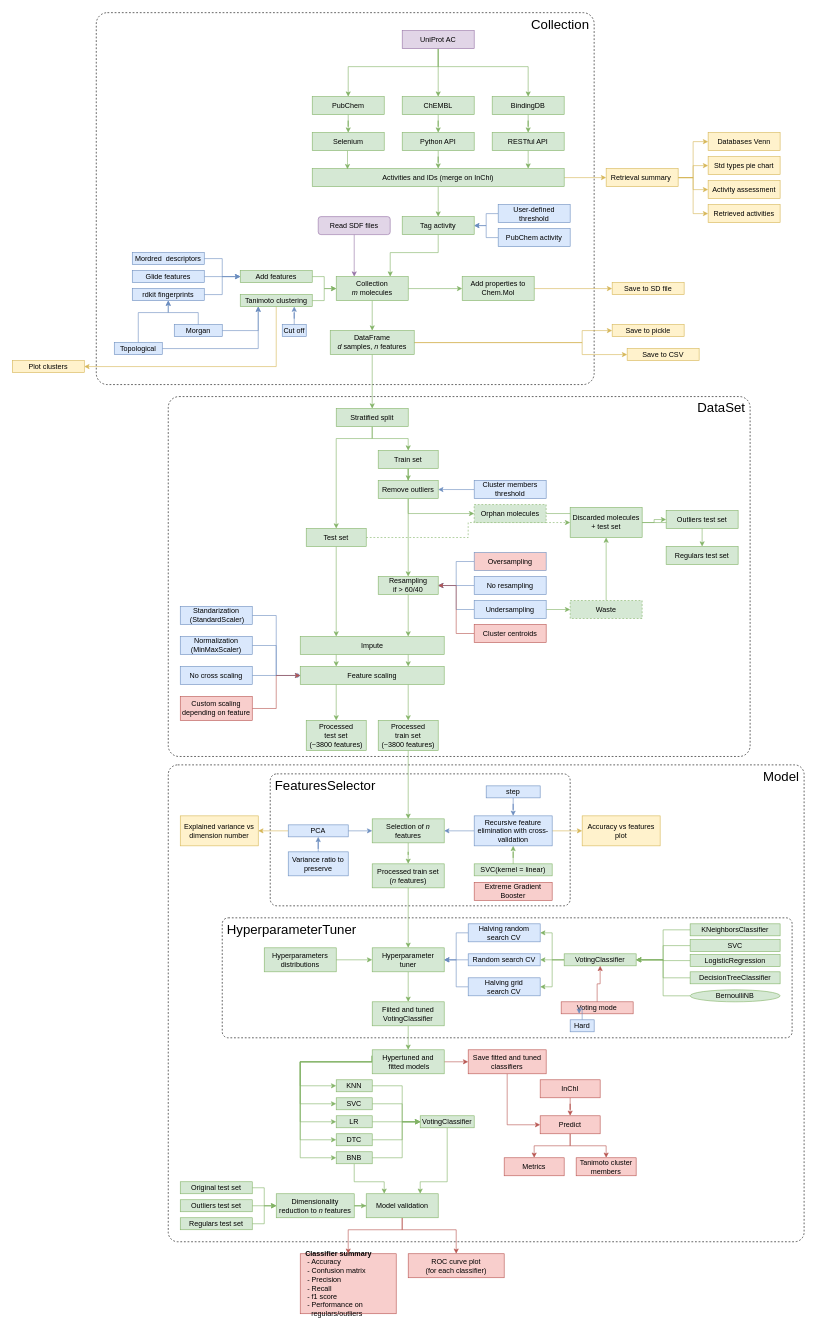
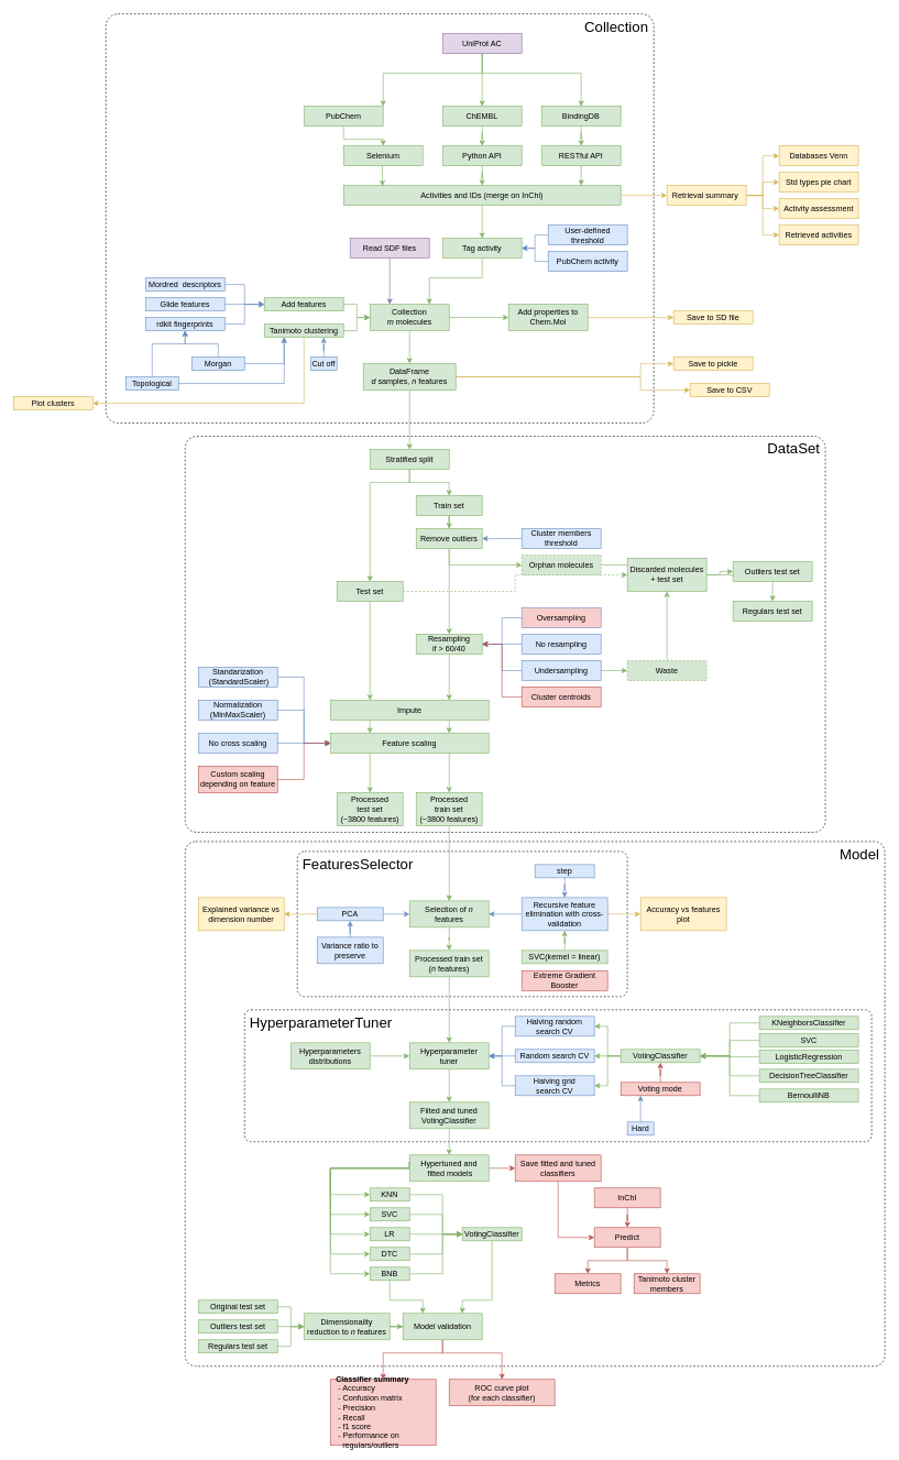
- <mxCell id="72" value="PubChem" style="whiteSpace=wrap;html=1;fillColor=#d5e8d4;strokeColor=#82b366;" parent="1" vertex="1"><mxGeometry x="520" y="160" width="120" height="30" as="geometry" /></mxCell>
+ <mxCell id="72" value="PubChem" style="whiteSpace=wrap;html=1;fillColor=#d5e8d4;strokeColor=#82b366;" parent="1" vertex="1"><mxGeometry x="460" y="160" width="120" height="30" as="geometry" /></mxCell>
- <mxCell id="8" value="Read SDF files" style="whiteSpace=wrap;html=1;fillColor=#e1d5e7;strokeColor=#9673a6;rounded=1;" parent="1" vertex="1"><mxGeometry x="530" y="360" width="120" height="30" as="geometry" /></mxCell>
+ <mxCell id="8" value="Read SDF files" style="rounded=0;whiteSpace=wrap;html=1;fillColor=#e1d5e7;strokeColor=#9673a6;" parent="1" vertex="1"><mxGeometry x="530" y="360" width="120" height="30" as="geometry" /></mxCell>
- <mxCell id="39" value="BernoulliNB" style="ellipse;whiteSpace=wrap;html=1;fillColor=#d5e8d4;strokeColor=#82b366;" parent="1" vertex="1"><mxGeometry x="1150" y="1649" width="150" height="20" as="geometry" /></mxCell>
+ <mxCell id="39" value="BernoulliNB" style="whiteSpace=wrap;html=1;fillColor=#d5e8d4;strokeColor=#82b366;" parent="1" vertex="1"><mxGeometry x="1150" y="1649" width="150" height="20" as="geometry" /></mxCell>
- <mxCell id="178" value="Voting mode" style="whiteSpace=wrap;html=1;fillColor=#f8cecc;strokeColor=#b85450;" parent="1" vertex="1"><mxGeometry x="935" y="1669" width="120" height="20" as="geometry" /></mxCell>
+ <mxCell id="178" value="Voting mode" style="whiteSpace=wrap;html=1;fillColor=#f8cecc;strokeColor=#b85450;" parent="1" vertex="1"><mxGeometry x="940" y="1639" width="120" height="20" as="geometry" /></mxCell>
